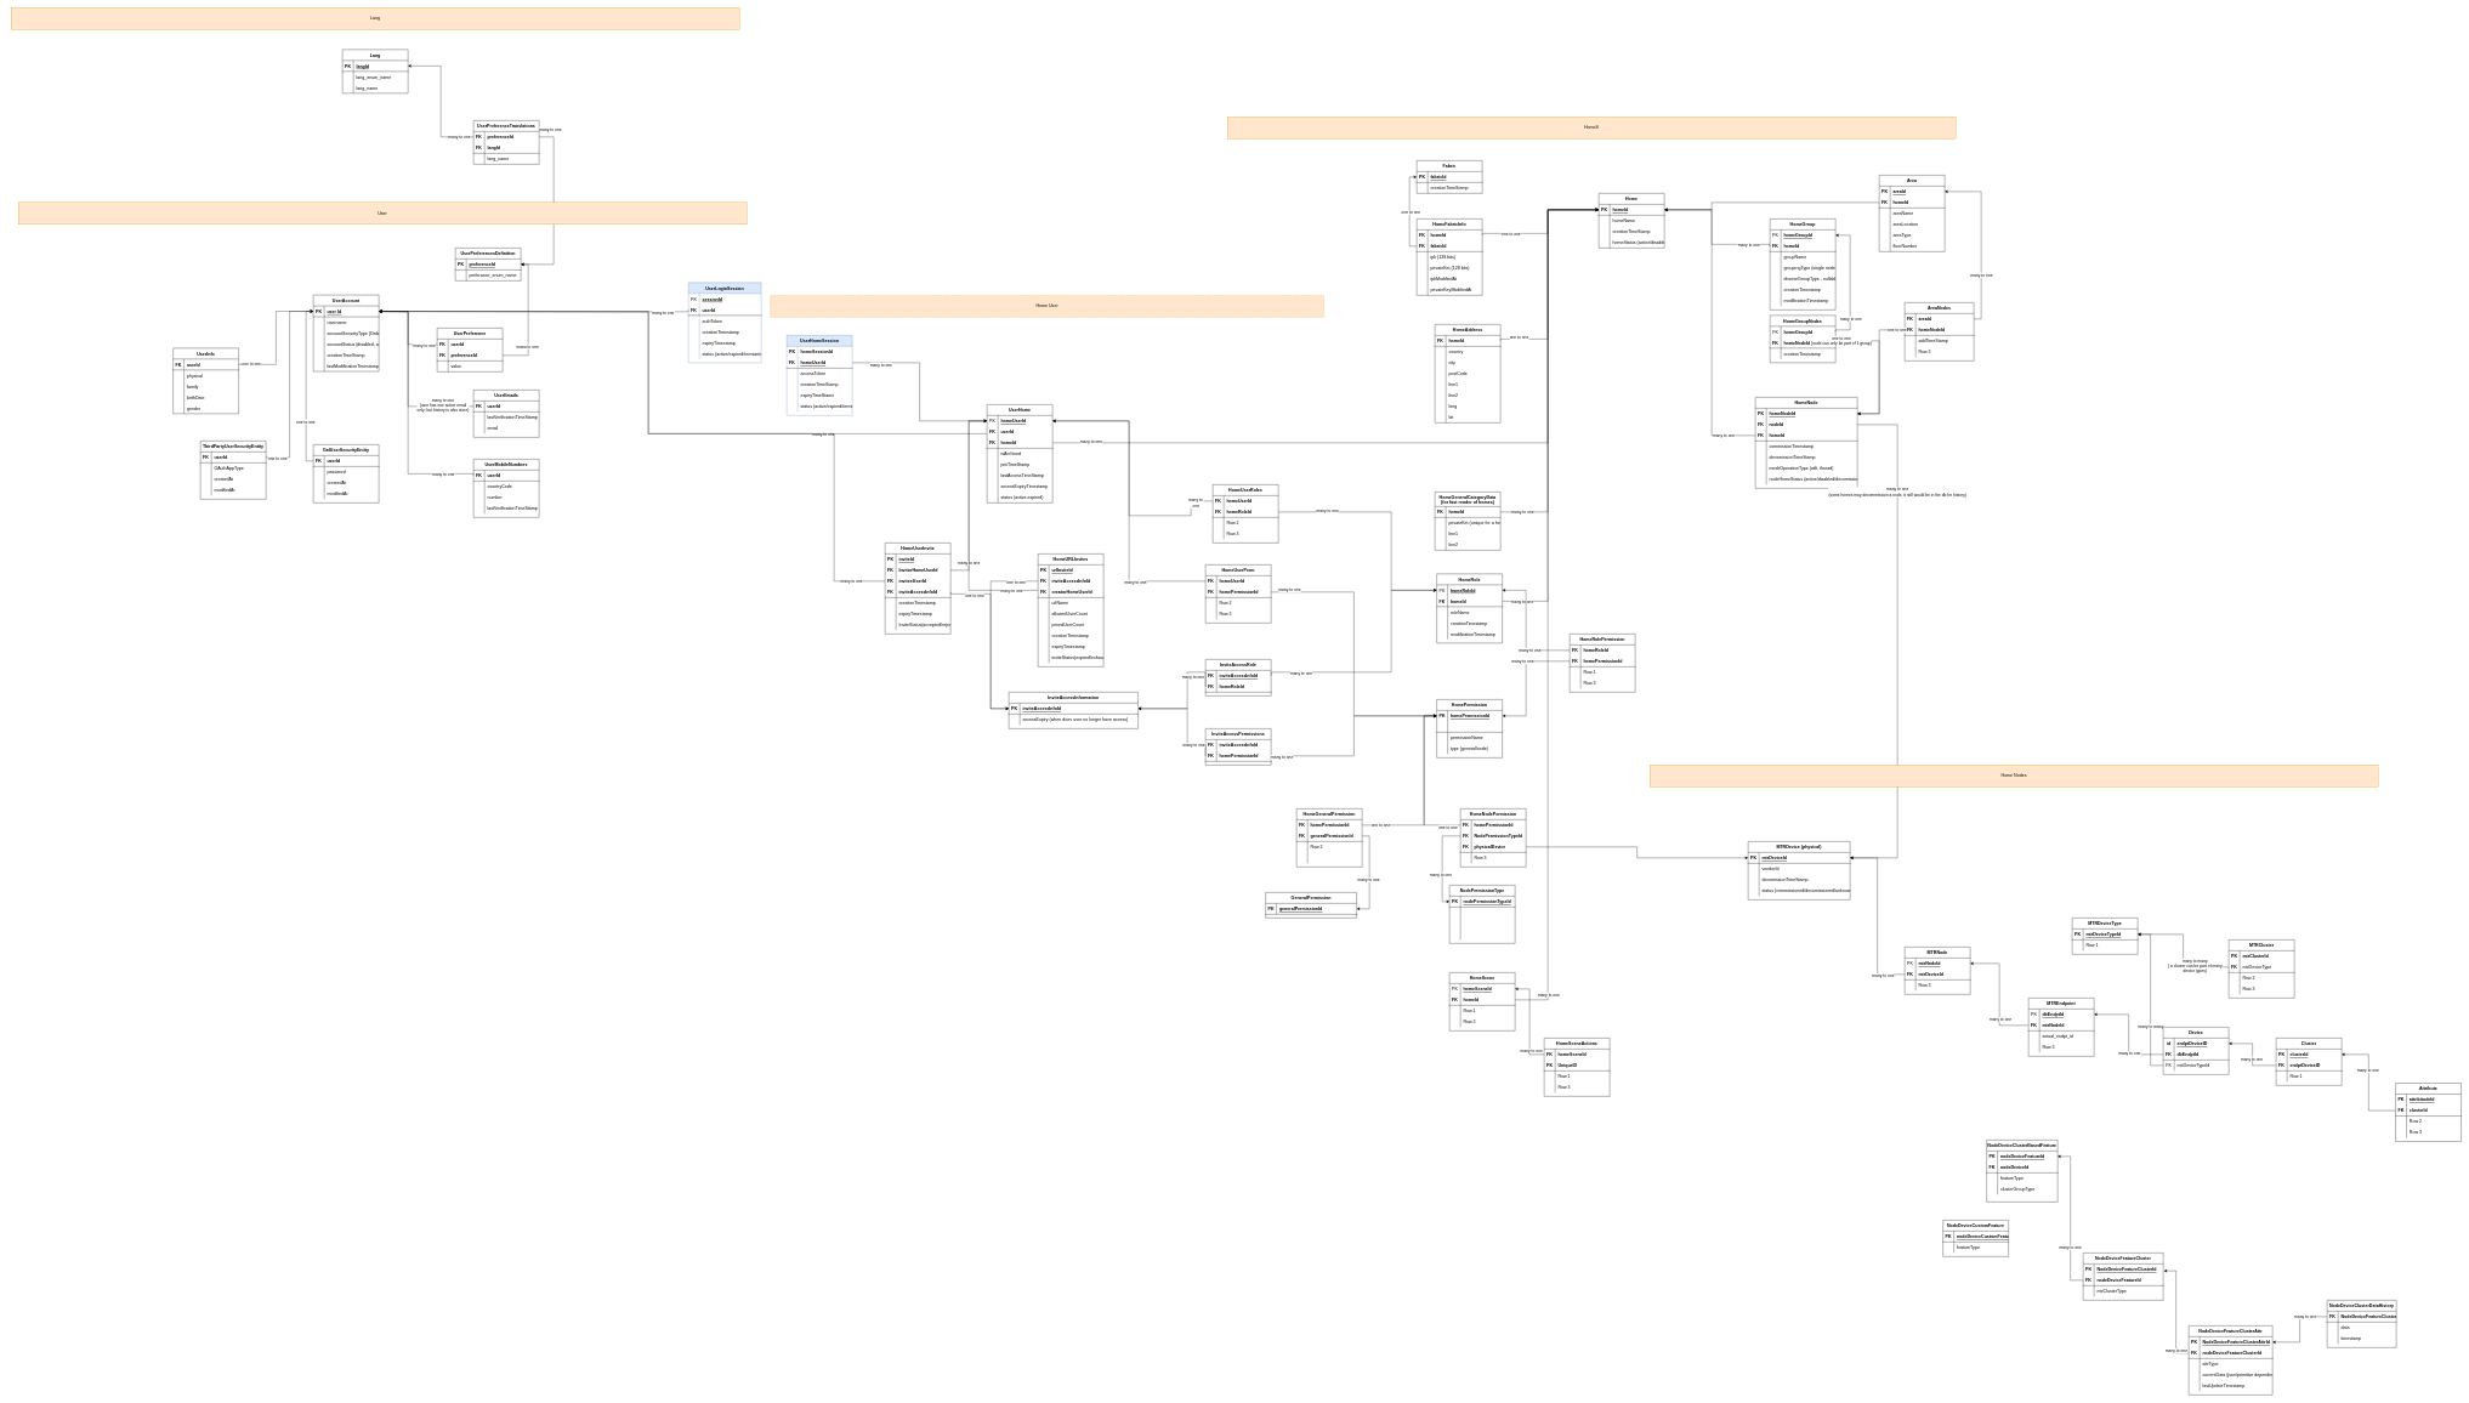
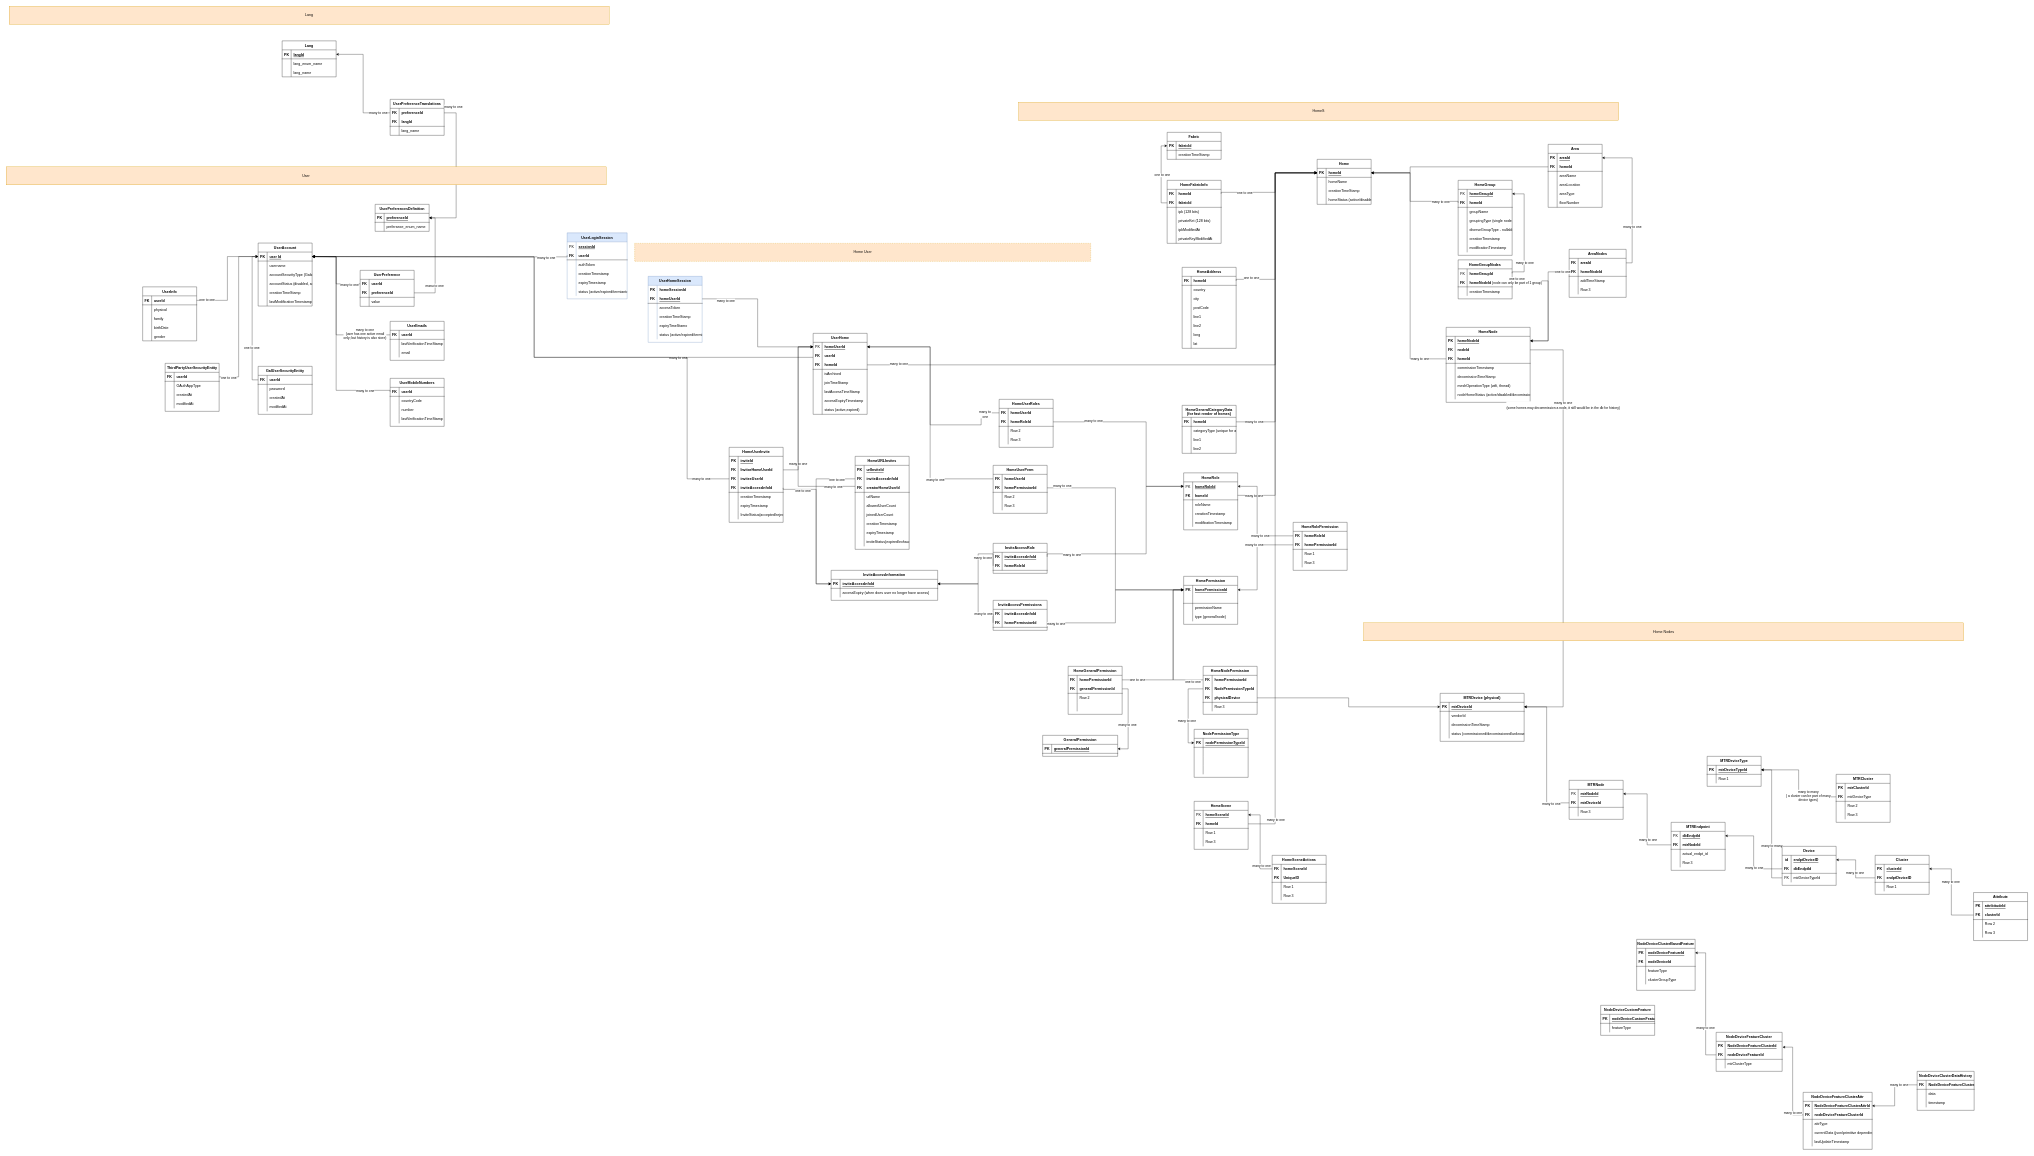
- <mxCell id="427" value="HomeS" style="rounded=0;whiteSpace=wrap;html=1;fillColor=#ffe6cc;strokeColor=#d79b00;" parent="1" vertex="1"><mxGeometry x="3370" y="320" width="2000" height="60" as="geometry" /></mxCell>
+ <mxCell id="427" value="HomeS" style="rounded=0;whiteSpace=wrap;html=1;fillColor=#ffe6cc;strokeColor=#d79b00;" parent="1" vertex="1"><mxGeometry x="3395" y="340" width="2000" height="60" as="geometry" /></mxCell>
- <mxCell id="428" value="User" style="rounded=0;whiteSpace=wrap;html=1;fillColor=#ffe6cc;strokeColor=#d79b00;" parent="1" vertex="1"><mxGeometry x="50" y="555" width="2000" height="60" as="geometry" /></mxCell>
+ <mxCell id="428" value="User" style="rounded=0;whiteSpace=wrap;html=1;fillColor=#ffe6cc;strokeColor=#d79b00;" parent="1" vertex="1"><mxGeometry x="20" y="555" width="2000" height="60" as="geometry" /></mxCell>
- <mxCell id="228" value="privateKet (unique for a home id)" style="shape=partialRectangle;connectable=0;fillColor=none;top=0;left=0;bottom=0;right=0;align=left;spacingLeft=6;overflow=hidden;" parent="226" vertex="1"><mxGeometry x="30" width="150" height="30" as="geometry"><mxRectangle width="150" height="30" as="alternateBounds" /></mxGeometry></mxCell>
+ <mxCell id="228" value="categoryType (unique for a home id)" style="shape=partialRectangle;connectable=0;fillColor=none;top=0;left=0;bottom=0;right=0;align=left;spacingLeft=6;overflow=hidden;" parent="226" vertex="1"><mxGeometry x="30" width="150" height="30" as="geometry"><mxRectangle width="150" height="30" as="alternateBounds" /></mxGeometry></mxCell>
- <mxCell id="639" value="Home Nodes" style="rounded=0;whiteSpace=wrap;html=1;fillColor=#ffe6cc;strokeColor=#d79b00;" parent="1" vertex="1"><mxGeometry x="4530" y="2100" width="2000" height="60" as="geometry" /></mxCell>
+ <mxCell id="639" value="Home Nodes" style="rounded=0;whiteSpace=wrap;html=1;fillColor=#ffe6cc;strokeColor=#d79b00;" parent="1" vertex="1"><mxGeometry x="4545" y="2075" width="2000" height="60" as="geometry" /></mxCell>
